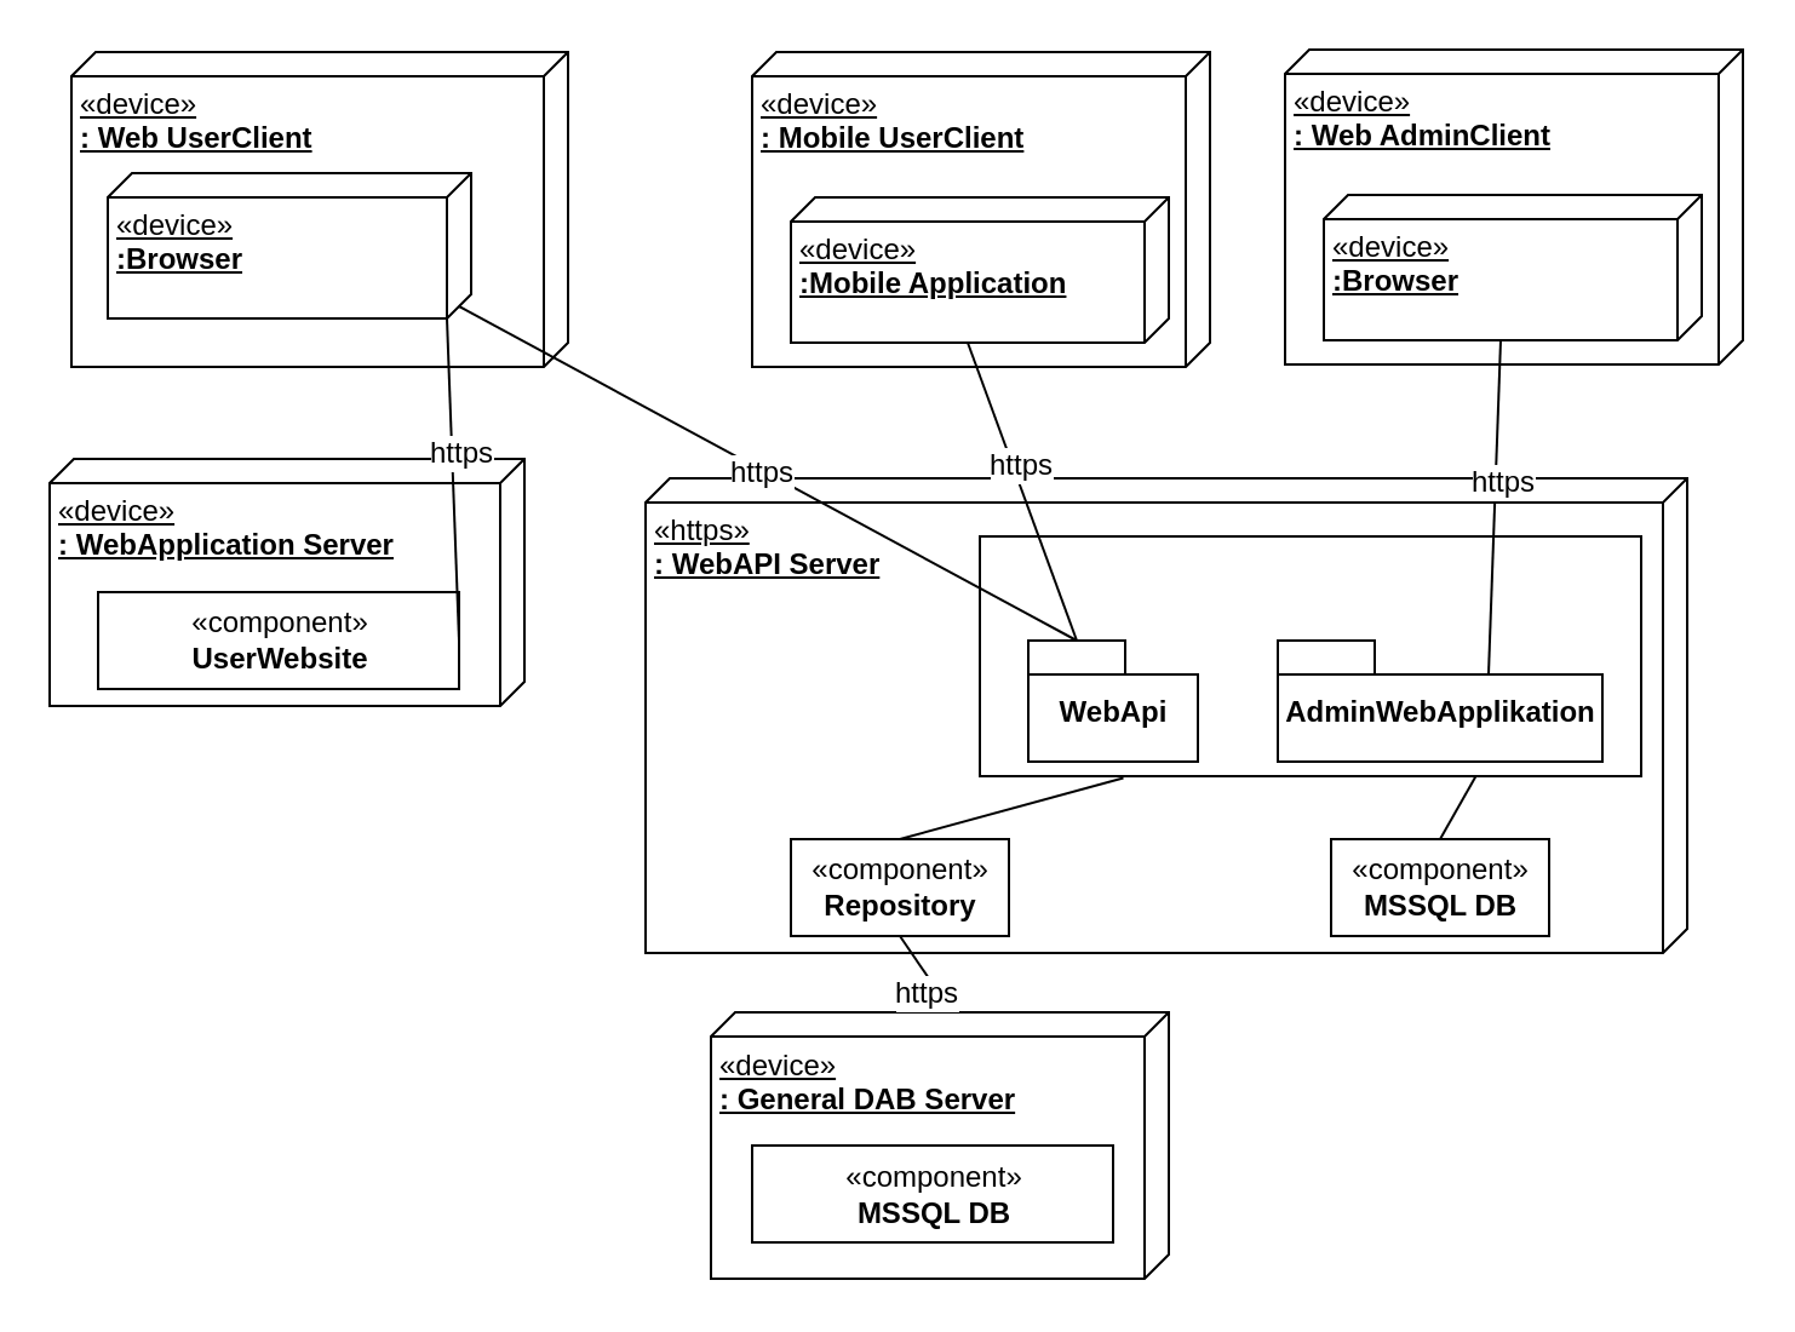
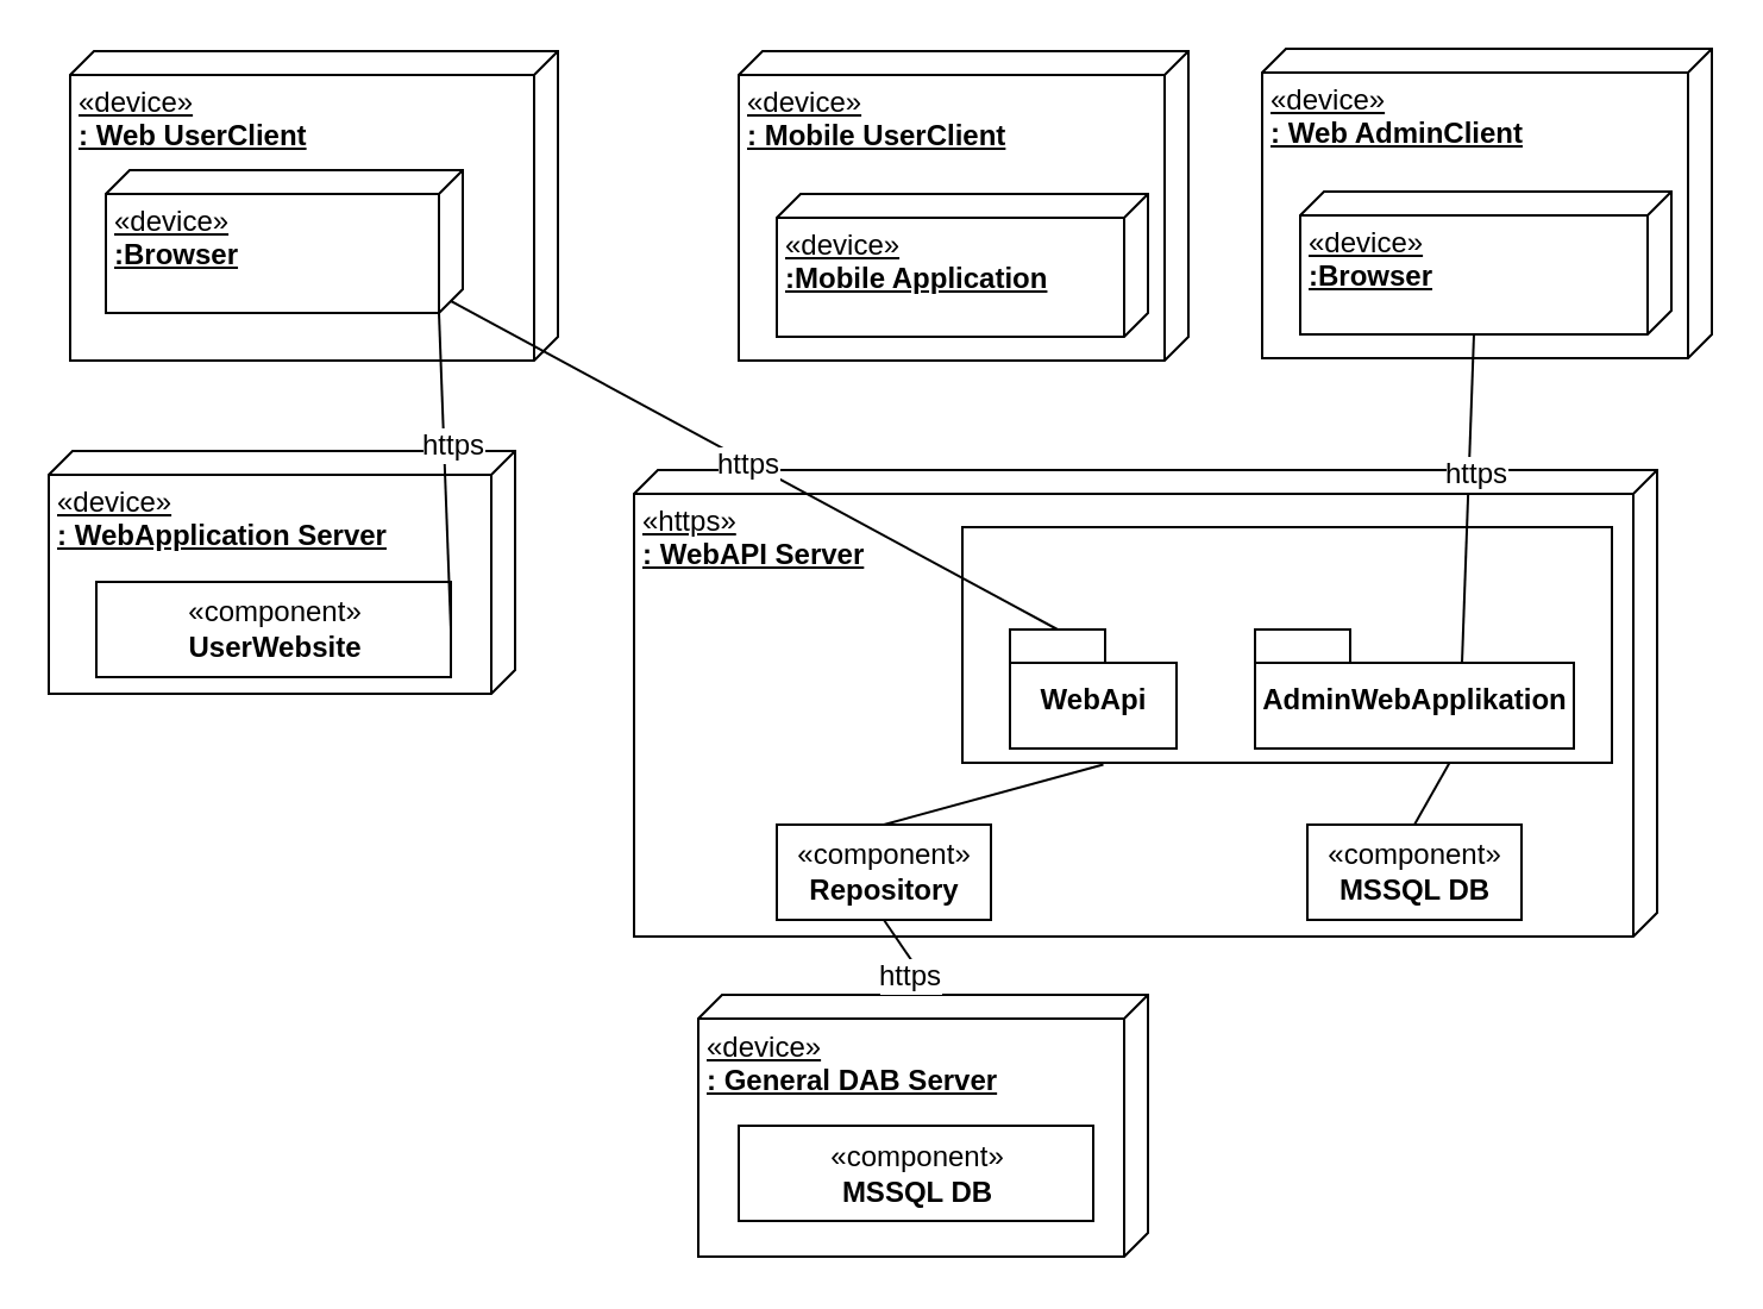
- <mxCell id="26" value="" style="endArrow=none;html=1;exitX=0;exitY=0;exitDx=20;exitDy=0;entryX=0;entryY=0;entryDx=60;entryDy=83;entryPerimeter=0;exitPerimeter=0;" parent="1" source="24" target="12" edge="1"><mxGeometry width="50" height="50" relative="1" as="geometry"><mxPoint x="344" y="251" as="sourcePoint" /><mxPoint x="344" y="181" as="targetPoint" /></mxGeometry></mxCell>
- <mxCell id="27" value="https" style="text;html=1;resizable=0;points=[];align=center;verticalAlign=middle;labelBackgroundColor=#ffffff;" parent="26" vertex="1" connectable="0"><mxGeometry x="0.162" y="-3" relative="1" as="geometry"><mxPoint as="offset" /></mxGeometry></mxCell>
